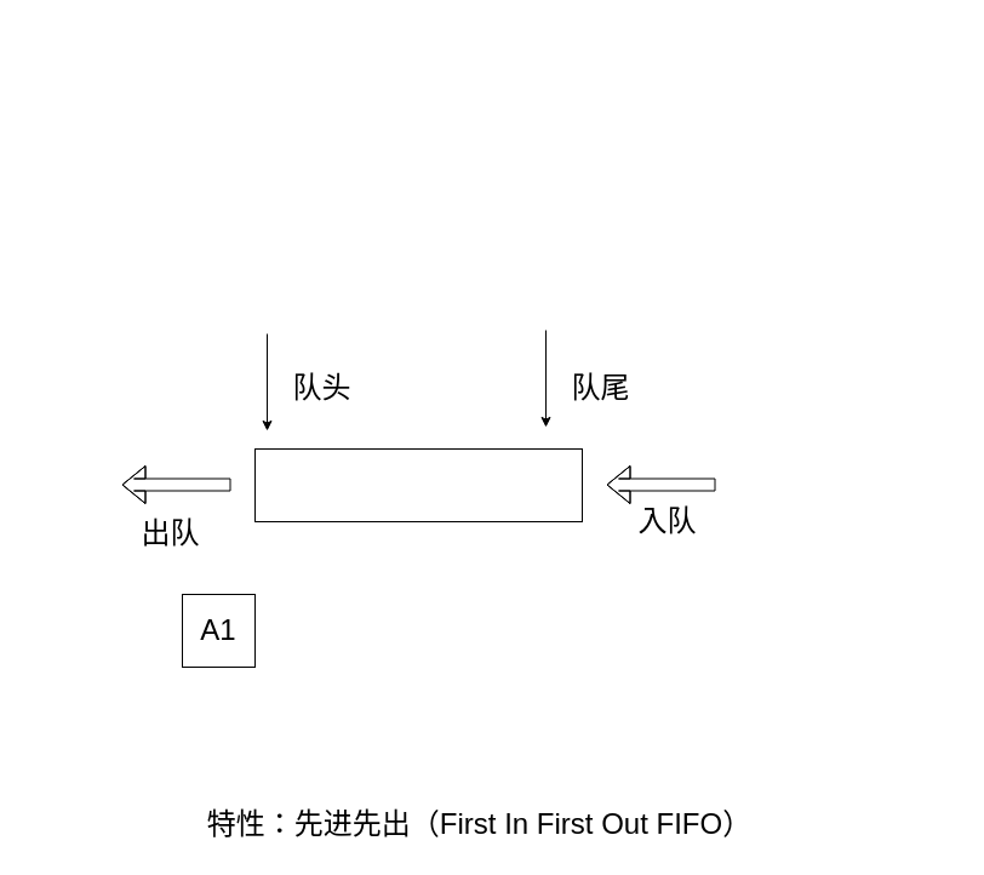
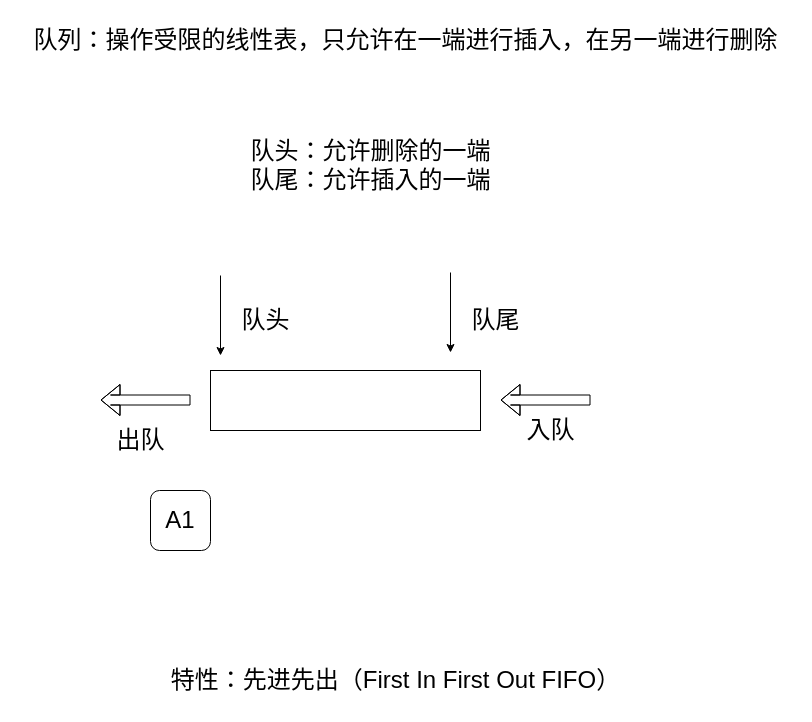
+ <mxCell id="14" value="队列：操作受限的线性表，只允许在一端进行插入，在另一端进行删除" style="text;html=1;align=center;verticalAlign=middle;resizable=0;points=[];autosize=1;strokeColor=none;fillColor=none;fontSize=24;" vertex="1" parent="1"><mxGeometry x="20" y="20" width="770" height="40" as="geometry" /></mxCell>
+ <mxCell id="11" value="队头：允许删除的一端&lt;br&gt;队尾：允许插入的一端" style="text;html=1;align=center;verticalAlign=middle;resizable=0;points=[];autosize=1;strokeColor=none;fillColor=none;fontSize=24;" vertex="1" parent="1"><mxGeometry x="240" y="130" width="260" height="70" as="geometry" /></mxCell>
- <mxCell id="12" value="A1" style="whiteSpace=wrap;html=1;aspect=fixed;fontSize=24;" vertex="1" parent="1"><mxGeometry x="150" y="490" width="60" height="60" as="geometry" /></mxCell>
+ <mxCell id="12" value="A1" style="whiteSpace=wrap;html=1;aspect=fixed;fontSize=24;rounded=1;" vertex="1" parent="1"><mxGeometry x="150" y="490" width="60" height="60" as="geometry" /></mxCell>
